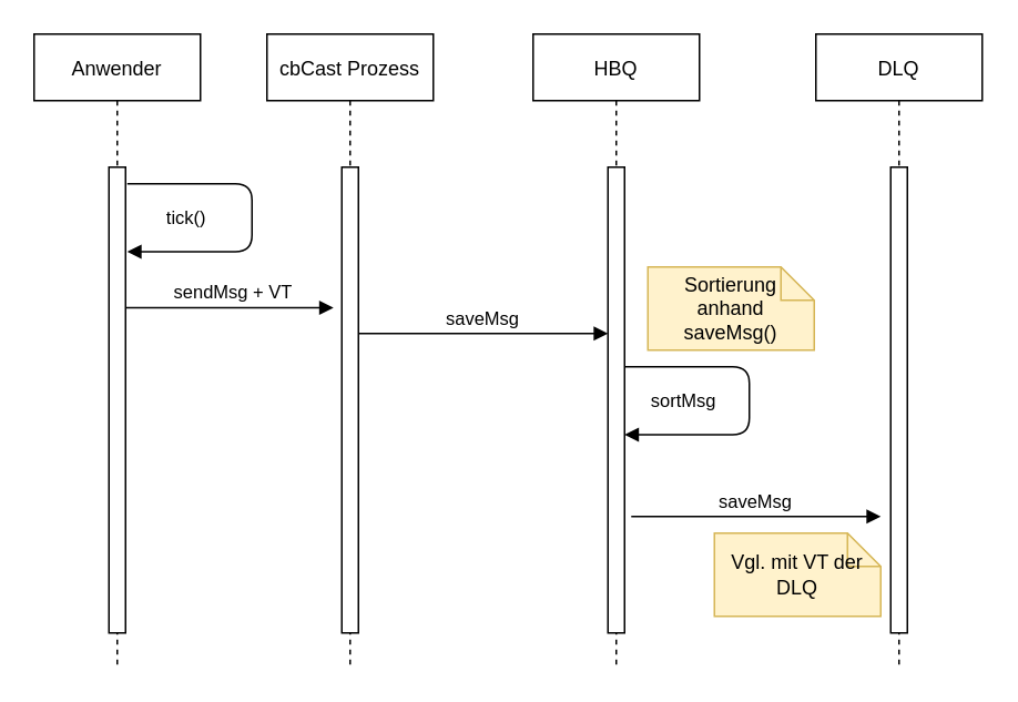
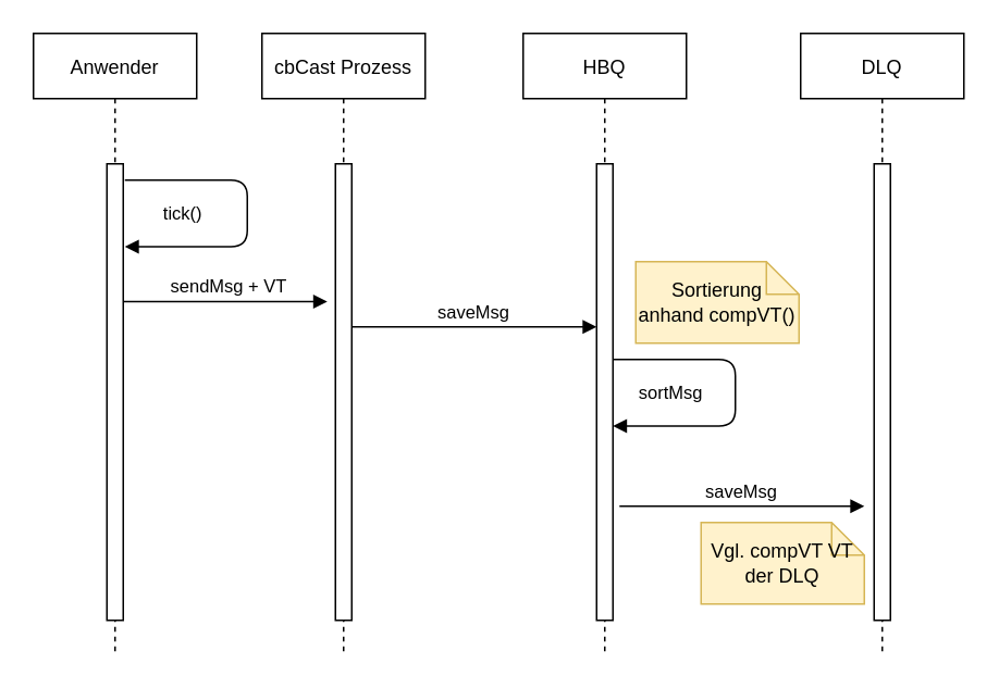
- <mxCell id="10" value="Sortierung anhand saveMsg()" style="shape=note;size=20;whiteSpace=wrap;html=1;fillColor=#fff2cc;strokeColor=#d6b656;" vertex="1" parent="7"><mxGeometry x="-101" y="140" width="100" height="50" as="geometry" /></mxCell>
+ <mxCell id="10" value="Sortierung anhand compVT()" style="shape=note;size=20;whiteSpace=wrap;html=1;fillColor=#fff2cc;strokeColor=#d6b656;" vertex="1" parent="7"><mxGeometry x="-101" y="140" width="100" height="50" as="geometry" /></mxCell>
- <mxCell id="12" value="Vgl. mit VT der DLQ" style="shape=note;size=20;whiteSpace=wrap;html=1;fillColor=#fff2cc;strokeColor=#d6b656;" vertex="1" parent="7"><mxGeometry x="-61" y="300" width="100" height="50" as="geometry" /></mxCell>
+ <mxCell id="12" value="Vgl. compVT VT der DLQ" style="shape=note;size=20;whiteSpace=wrap;html=1;fillColor=#fff2cc;strokeColor=#d6b656;" vertex="1" parent="7"><mxGeometry x="-61" y="300" width="100" height="50" as="geometry" /></mxCell>
